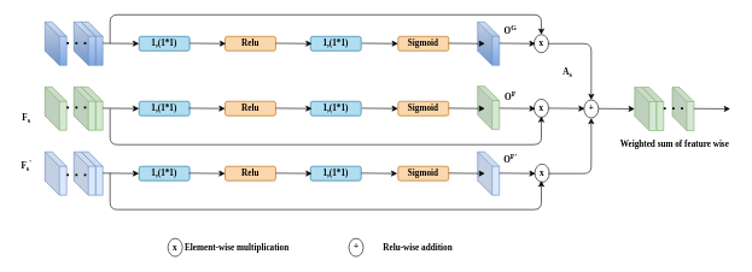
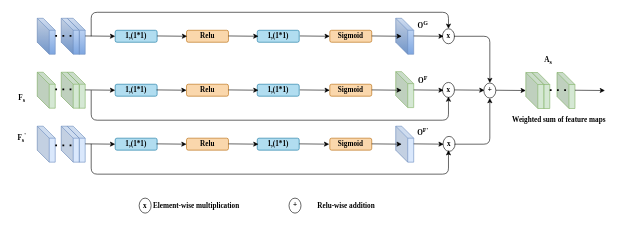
- <mxCell id="68" value="A&lt;sub&gt;s&lt;/sub&gt;" style="text;html=1;resizable=0;autosize=1;align=center;verticalAlign=middle;points=[];fillColor=none;strokeColor=none;rounded=0;fontFamily=Times New Roman;fontStyle=1" vertex="1" parent="1"><mxGeometry x="768" y="90" width="30" height="20" as="geometry" /></mxCell>
+ <mxCell id="68" value="A&lt;sub&gt;s&lt;/sub&gt;" style="text;html=1;resizable=0;autosize=1;align=center;verticalAlign=middle;points=[];fillColor=none;strokeColor=none;rounded=0;fontFamily=Times New Roman;fontStyle=1" vertex="1" parent="1"><mxGeometry x="898" y="90" width="30" height="20" as="geometry" /></mxCell>
- <mxCell id="65" value="Weighted sum of feature wise" style="text;html=1;resizable=0;autosize=1;align=center;verticalAlign=middle;points=[];fillColor=none;strokeColor=none;rounded=0;fontFamily=Times New Roman;fontStyle=1" vertex="1" parent="1"><mxGeometry x="846" y="190" width="170" height="20" as="geometry" /></mxCell>
+ <mxCell id="65" value="Weighted sum of feature maps" style="text;html=1;resizable=0;autosize=1;align=center;verticalAlign=middle;points=[];fillColor=none;strokeColor=none;rounded=0;fontFamily=Times New Roman;fontStyle=1" vertex="1" parent="1"><mxGeometry x="846" y="190" width="170" height="20" as="geometry" /></mxCell>
